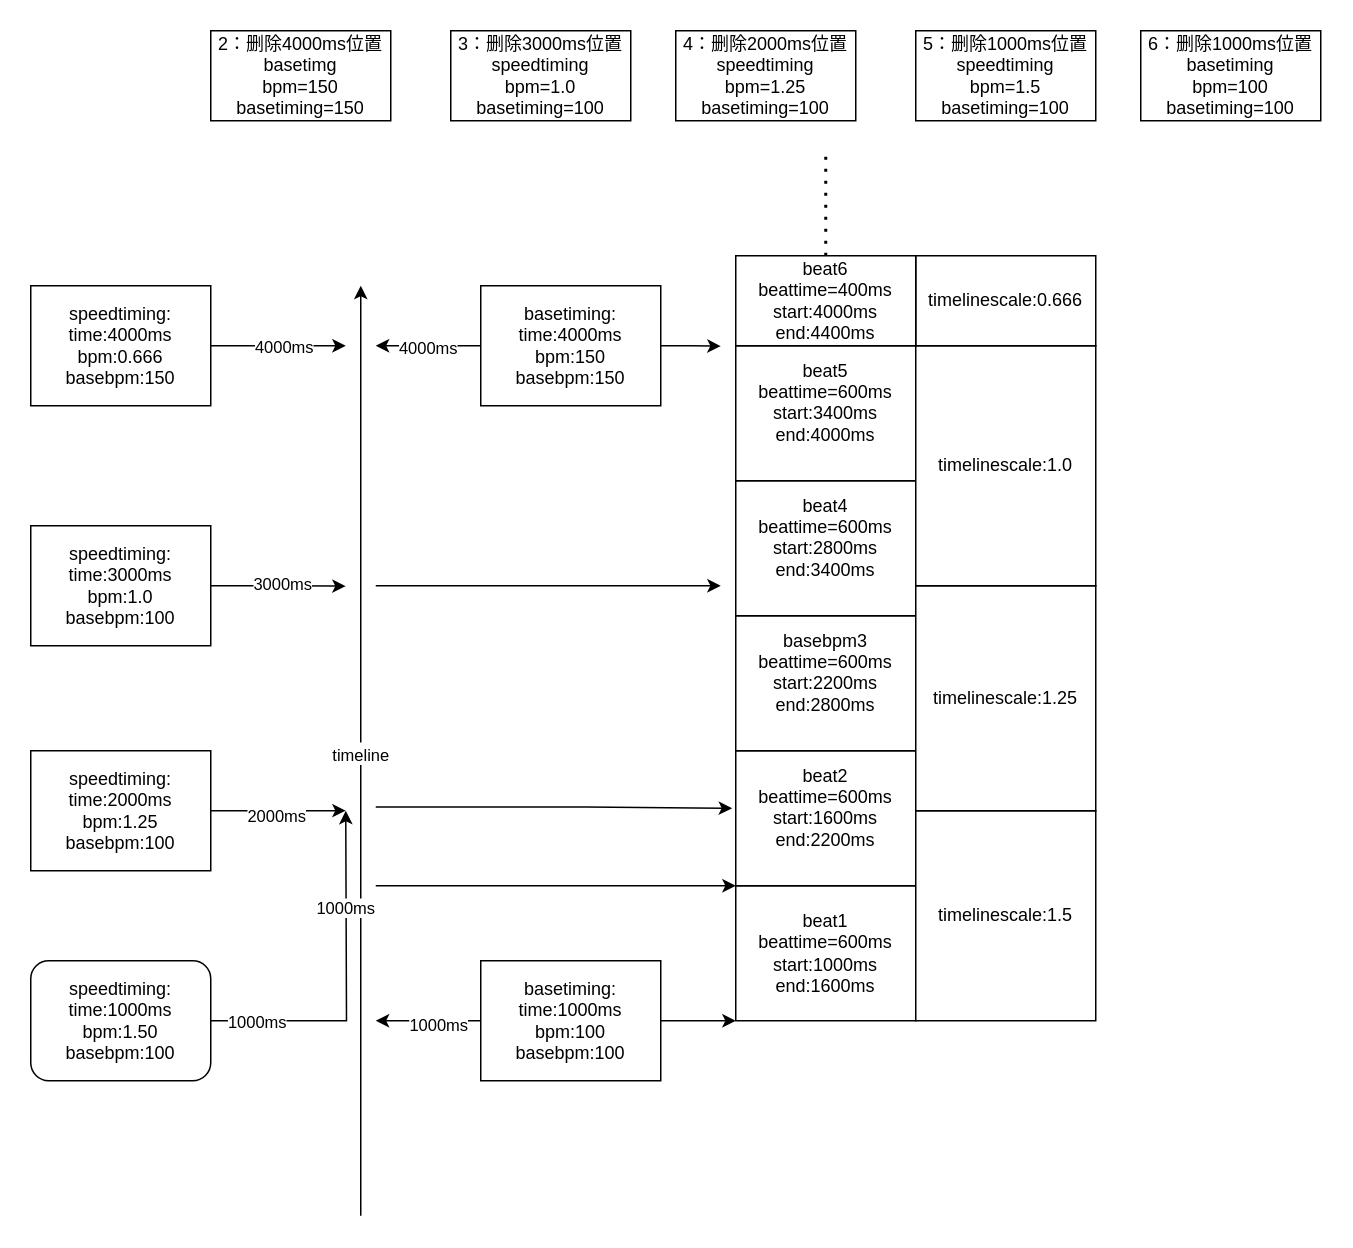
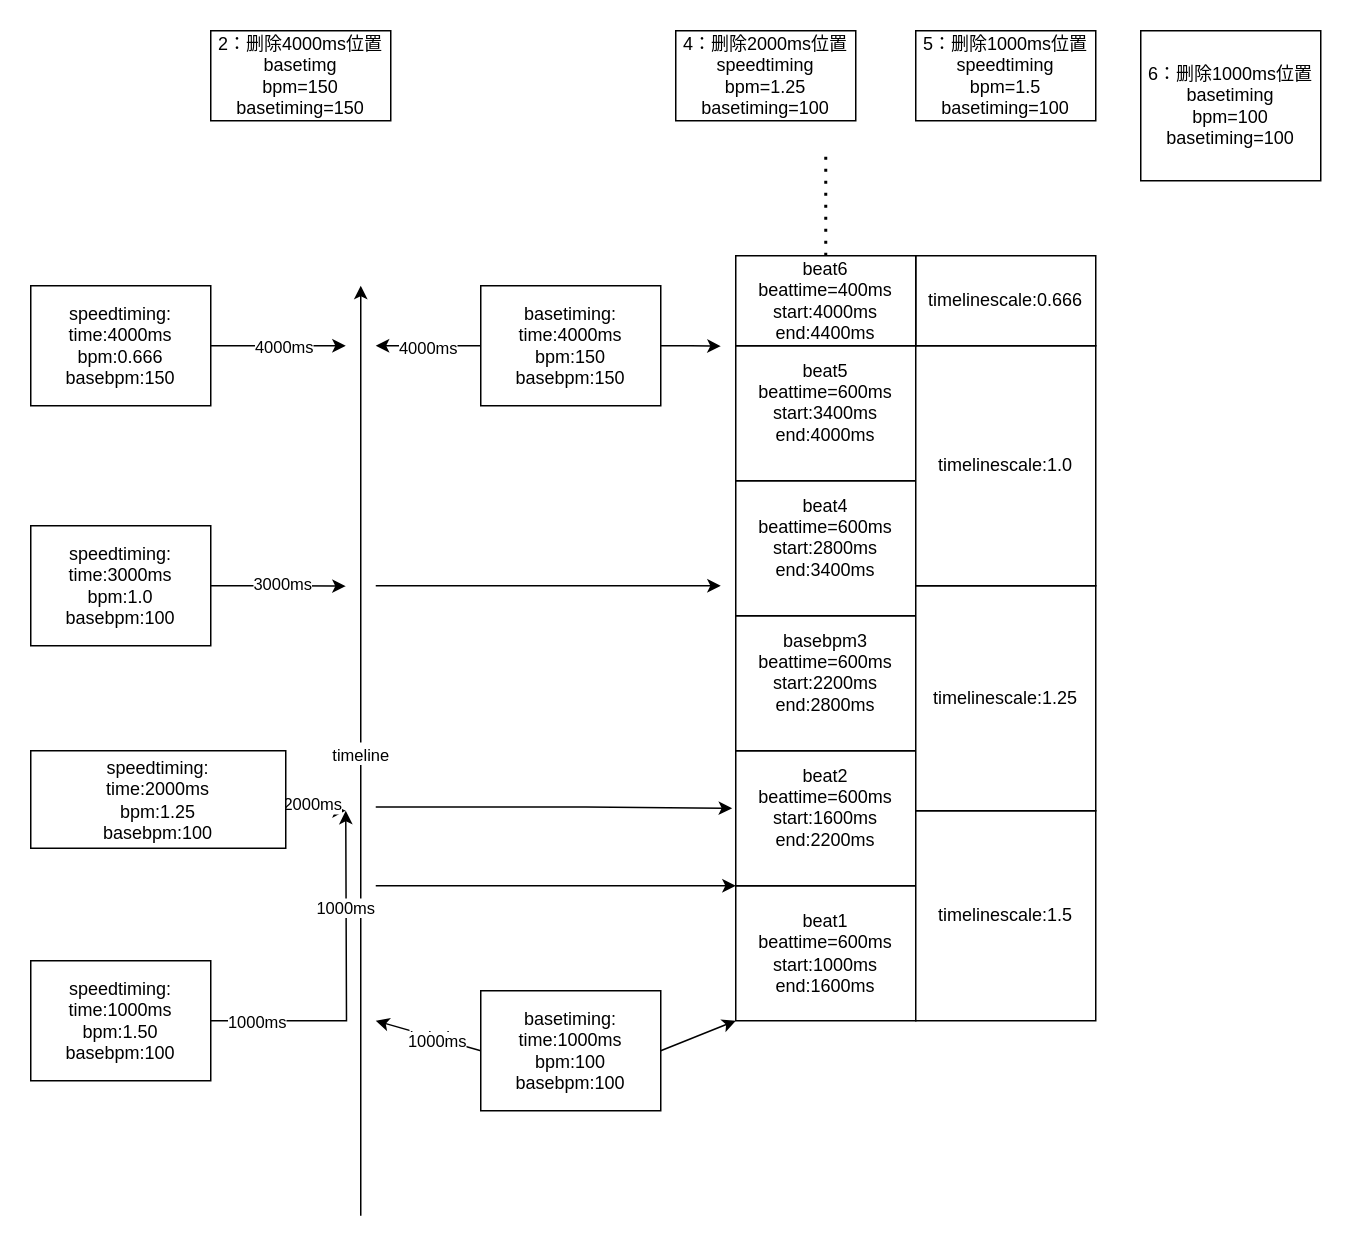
- <mxCell id="27" value="3：删除3000ms位置&lt;br&gt;speedtiming&lt;br&gt;bpm=1.0&lt;br&gt;basetiming=100" style="rounded=0;whiteSpace=wrap;html=1;" vertex="1" parent="1"><mxGeometry x="300" y="20" width="120" height="60" as="geometry" /></mxCell>
- <mxCell id="45" value="6：删除1000ms位置&lt;br&gt;basetiming&lt;br&gt;bpm=100&lt;br&gt;basetiming=100" style="rounded=0;whiteSpace=wrap;html=1;" vertex="1" parent="1"><mxGeometry x="760" y="20" width="120" height="60" as="geometry" /></mxCell>
+ <mxCell id="45" value="6：删除1000ms位置&lt;br&gt;basetiming&lt;br&gt;bpm=100&lt;br&gt;basetiming=100" style="rounded=0;whiteSpace=wrap;html=1;" vertex="1" parent="1"><mxGeometry x="760" y="20" width="120" height="100" as="geometry" /></mxCell>
- <mxCell id="15" value="speedtiming:&lt;br&gt;time:2000ms&lt;br&gt;&lt;div&gt;bpm:1.25&lt;br&gt;basebpm:100&lt;/div&gt;" style="rounded=0;whiteSpace=wrap;html=1;" vertex="1" parent="1"><mxGeometry x="20" y="500" width="120" height="80" as="geometry" /></mxCell>
+ <mxCell id="15" value="speedtiming:&lt;br&gt;time:2000ms&lt;br&gt;&lt;div&gt;bpm:1.25&lt;br&gt;basebpm:100&lt;/div&gt;" style="rounded=0;whiteSpace=wrap;html=1;" vertex="1" parent="1"><mxGeometry x="20" y="500" width="170" height="65" as="geometry" /></mxCell>
- <mxCell id="12" value="speedtiming:&lt;br&gt;time:1000ms&lt;br&gt;&lt;div&gt;bpm:1.50&lt;br&gt;basebpm:100&lt;/div&gt;" style="whiteSpace=wrap;html=1;rounded=1;" vertex="1" parent="1"><mxGeometry x="20" y="640" width="120" height="80" as="geometry" /></mxCell>
+ <mxCell id="12" value="speedtiming:&lt;br&gt;time:1000ms&lt;br&gt;&lt;div&gt;bpm:1.50&lt;br&gt;basebpm:100&lt;/div&gt;" style="rounded=0;whiteSpace=wrap;html=1;" vertex="1" parent="1"><mxGeometry x="20" y="640" width="120" height="80" as="geometry" /></mxCell>
- <mxCell id="2" value="basetiming:&lt;br&gt;time:1000ms&lt;br&gt;&lt;div&gt;bpm:100&lt;br&gt;basebpm:100&lt;/div&gt;" style="rounded=0;whiteSpace=wrap;html=1;" vertex="1" parent="1"><mxGeometry x="320" y="640" width="120" height="80" as="geometry" /></mxCell>
+ <mxCell id="2" value="basetiming:&lt;br&gt;time:1000ms&lt;br&gt;&lt;div&gt;bpm:100&lt;br&gt;basebpm:100&lt;/div&gt;" style="rounded=0;whiteSpace=wrap;html=1;" vertex="1" parent="1"><mxGeometry x="320" y="660" width="120" height="80" as="geometry" /></mxCell>
